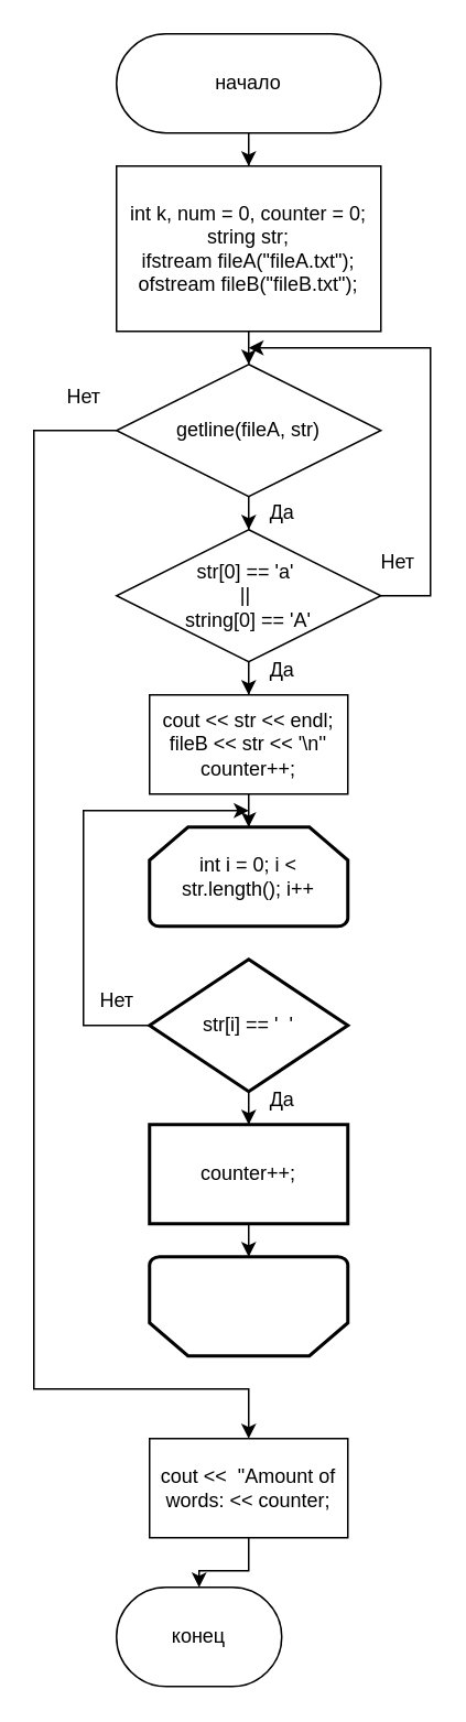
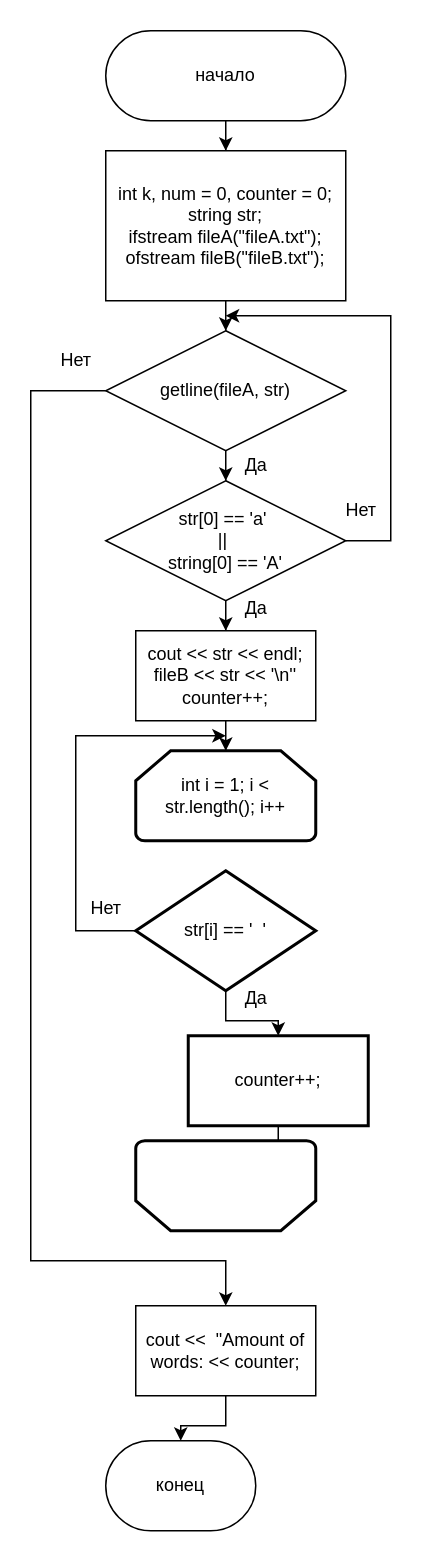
- <mxCell id="14" value="int i = 0; i &amp;lt; str.length(); i++" style="strokeWidth=2;html=1;shape=mxgraph.flowchart.loop_limit;whiteSpace=wrap;" vertex="1" parent="1"><mxGeometry x="90" y="500" width="120" height="60" as="geometry" /></mxCell>
+ <mxCell id="14" value="int i = 1; i &amp;lt; str.length(); i++" style="strokeWidth=2;html=1;shape=mxgraph.flowchart.loop_limit;whiteSpace=wrap;" vertex="1" parent="1"><mxGeometry x="90" y="500" width="120" height="60" as="geometry" /></mxCell>
- <mxCell id="19" value="counter++;" style="whiteSpace=wrap;html=1;strokeWidth=2;" vertex="1" parent="1"><mxGeometry x="90" y="680" width="120" height="60" as="geometry" /></mxCell>
+ <mxCell id="19" value="counter++;" style="whiteSpace=wrap;html=1;strokeWidth=2;" vertex="1" parent="1"><mxGeometry x="125" y="690" width="120" height="60" as="geometry" /></mxCell>
